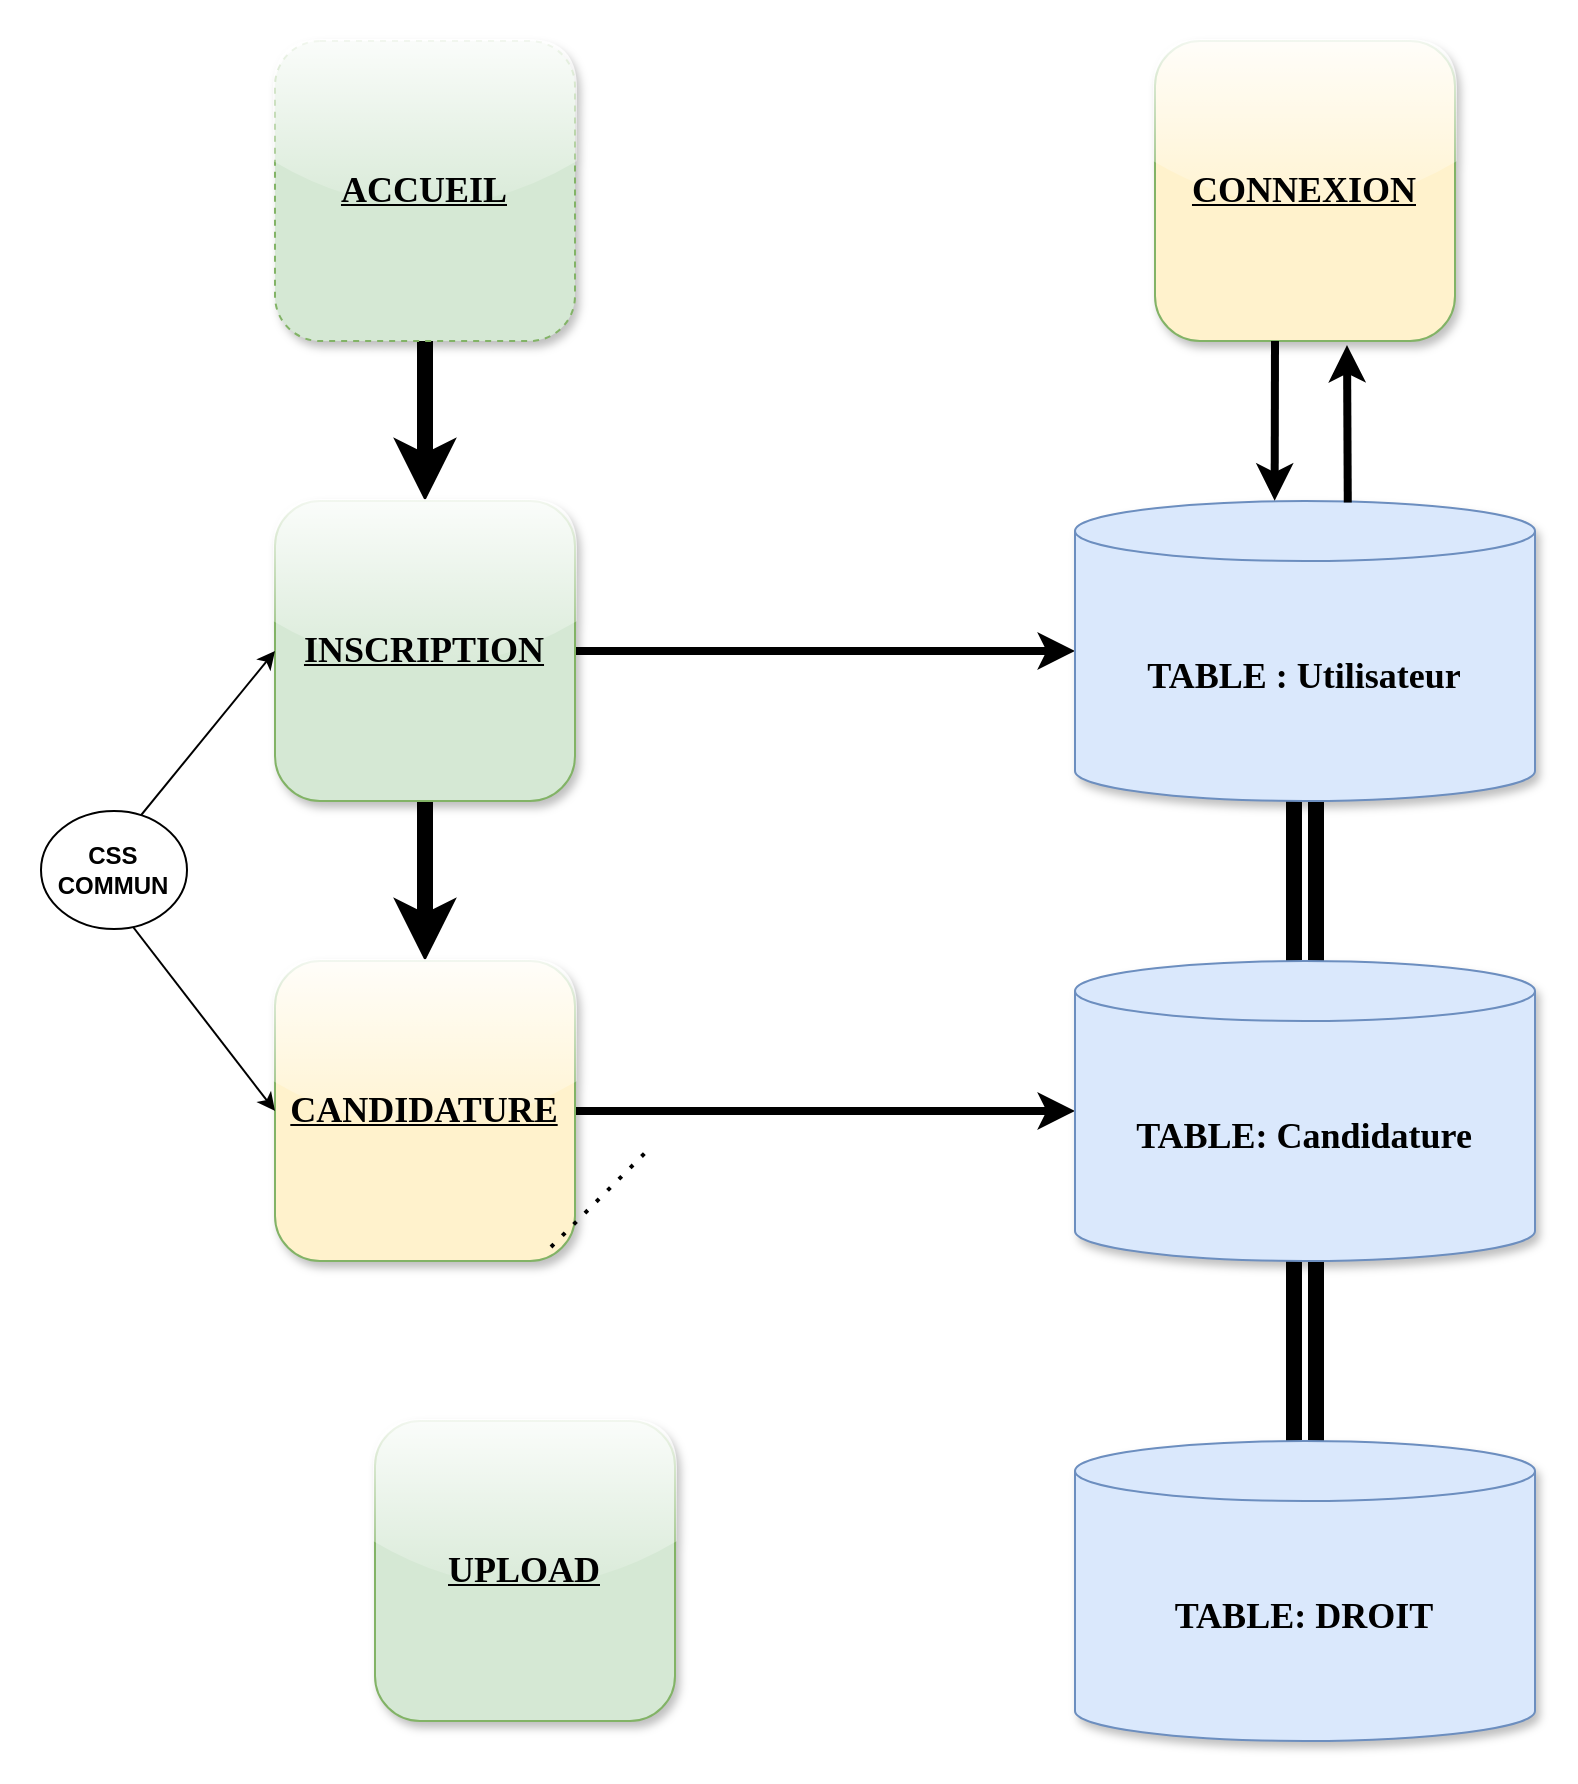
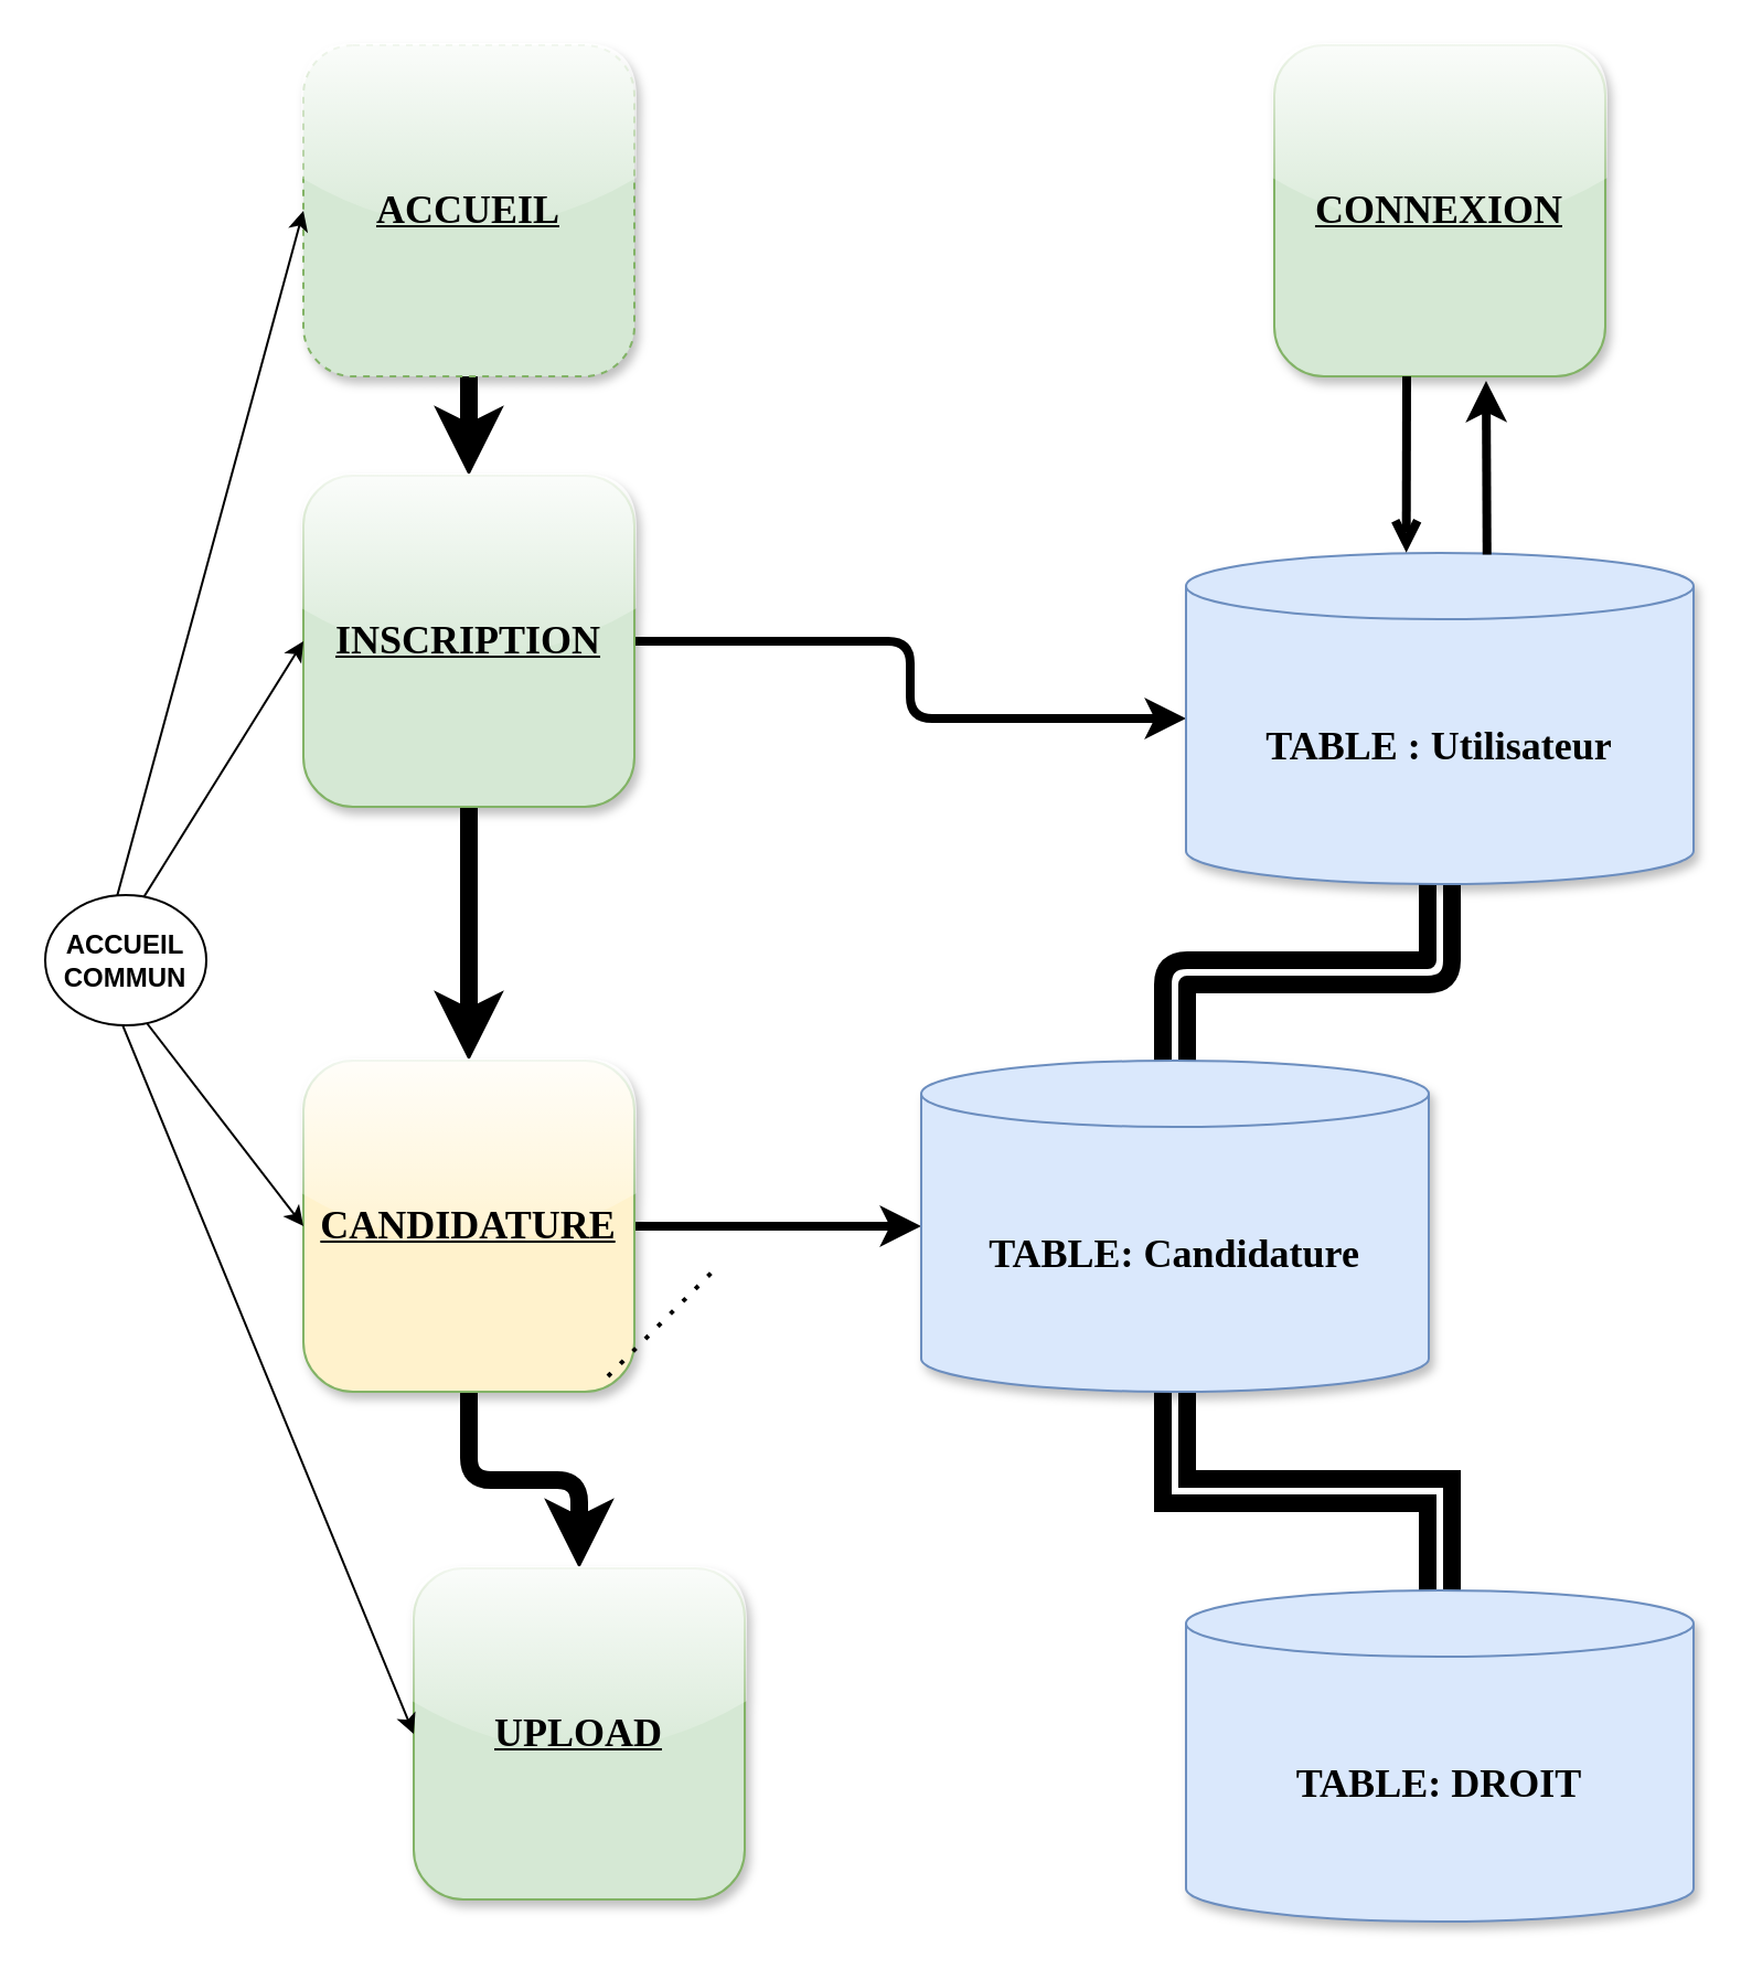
- <mxCell id="15" value="&lt;font face=&quot;Times New Roman&quot; color=&quot;#000000&quot;&gt;&lt;span style=&quot;font-size: 18px&quot;&gt;&lt;u&gt;CONNEXION&lt;/u&gt;&lt;/span&gt;&lt;/font&gt;" style="whiteSpace=wrap;html=1;aspect=fixed;strokeColor=#82b366;shadow=1;strokeWidth=1;glass=1;fontStyle=1;fillColor=#fff2cc;rounded=1;" parent="1" vertex="1"><mxGeometry x="577" y="20" width="150" height="150" as="geometry" /></mxCell>
+ <mxCell id="15" value="&lt;font face=&quot;Times New Roman&quot; color=&quot;#000000&quot;&gt;&lt;span style=&quot;font-size: 18px&quot;&gt;&lt;u&gt;CONNEXION&lt;/u&gt;&lt;/span&gt;&lt;/font&gt;" style="whiteSpace=wrap;html=1;aspect=fixed;strokeColor=#82b366;shadow=1;strokeWidth=1;glass=1;fontStyle=1;fillColor=#d5e8d4;rounded=1;" parent="1" vertex="1"><mxGeometry x="577" y="20" width="150" height="150" as="geometry" /></mxCell>
- <mxCell id="17" value="" style="endArrow=classic;html=1;fontFamily=Times New Roman;fontSize=18;strokeWidth=4;exitX=0.4;exitY=1;exitDx=0;exitDy=0;exitPerimeter=0;entryX=0.434;entryY=-0.001;entryDx=0;entryDy=0;entryPerimeter=0;" parent="1" source="15" target="12" edge="1"><mxGeometry width="50" height="50" relative="1" as="geometry"><mxPoint x="537" y="300" as="sourcePoint" /><mxPoint x="587" y="250" as="targetPoint" /></mxGeometry></mxCell>
+ <mxCell id="17" value="" style="endArrow=open;html=1;fontFamily=Times New Roman;fontSize=18;strokeWidth=4;exitX=0.4;exitY=1;exitDx=0;exitDy=0;exitPerimeter=0;entryX=0.434;entryY=-0.001;entryDx=0;entryDy=0;entryPerimeter=0;" parent="1" source="15" target="12" edge="1"><mxGeometry width="50" height="50" relative="1" as="geometry"><mxPoint x="537" y="300" as="sourcePoint" /><mxPoint x="587" y="250" as="targetPoint" /></mxGeometry></mxCell>
- <mxCell id="6" value="&lt;font face=&quot;Times New Roman&quot; style=&quot;font-size: 18px&quot; color=&quot;#000000&quot;&gt;&lt;u&gt;INSCRIPTION&lt;/u&gt;&lt;/font&gt;" style="whiteSpace=wrap;html=1;aspect=fixed;strokeColor=#82b366;shadow=1;strokeWidth=1;glass=1;fontStyle=1;fillColor=#d5e8d4;rounded=1;" parent="1" vertex="1"><mxGeometry x="137" y="250" width="150" height="150" as="geometry" /></mxCell>
+ <mxCell id="6" value="&lt;font face=&quot;Times New Roman&quot; style=&quot;font-size: 18px&quot; color=&quot;#000000&quot;&gt;&lt;u&gt;INSCRIPTION&lt;/u&gt;&lt;/font&gt;" style="whiteSpace=wrap;html=1;aspect=fixed;strokeColor=#82b366;shadow=1;strokeWidth=1;glass=1;fontStyle=1;fillColor=#d5e8d4;rounded=1;" parent="1" vertex="1"><mxGeometry x="137" y="215" width="150" height="150" as="geometry" /></mxCell>
- <mxCell id="21" value="&lt;b&gt;CSS&lt;br&gt;COMMUN&lt;/b&gt;" style="ellipse;whiteSpace=wrap;html=1;" parent="1" vertex="1"><mxGeometry x="20" y="405" width="73" height="59" as="geometry" /></mxCell>
+ <mxCell id="21" value="&lt;b&gt;ACCUEIL&lt;br&gt;COMMUN&lt;/b&gt;" style="ellipse;whiteSpace=wrap;html=1;" parent="1" vertex="1"><mxGeometry x="20" y="405" width="73" height="59" as="geometry" /></mxCell>
- <mxCell id="14" value="&lt;b&gt;&lt;font color=&quot;#000000&quot;&gt;TABLE: Candidature&lt;/font&gt;&lt;/b&gt;" style="shape=cylinder3;whiteSpace=wrap;html=1;boundedLbl=1;backgroundOutline=1;size=15;shadow=1;glass=1;fontFamily=Times New Roman;fontSize=18;strokeColor=#6c8ebf;strokeWidth=1;fillColor=#dae8fc;rounded=1;" parent="1" vertex="1"><mxGeometry x="537" y="480" width="230" height="150" as="geometry" /></mxCell>
+ <mxCell id="14" value="&lt;b&gt;&lt;font color=&quot;#000000&quot;&gt;TABLE: Candidature&lt;/font&gt;&lt;/b&gt;" style="shape=cylinder3;whiteSpace=wrap;html=1;boundedLbl=1;backgroundOutline=1;size=15;shadow=1;glass=1;fontFamily=Times New Roman;fontSize=18;strokeColor=#6c8ebf;strokeWidth=1;fillColor=#dae8fc;rounded=1;" parent="1" vertex="1"><mxGeometry x="417" y="480" width="230" height="150" as="geometry" /></mxCell>
+ <mxCell id="18" value="" style="endArrow=classic;startArrow=classic;html=1;rounded=0;exitX=0;exitY=0.5;exitDx=0;exitDy=0;entryX=0;entryY=0.5;entryDx=0;entryDy=0;" parent="1" source="10" target="3" edge="1"><mxGeometry width="50" height="50" relative="1" as="geometry"><mxPoint x="258" y="465" as="sourcePoint" /><mxPoint x="308" y="415" as="targetPoint" /><Array as="points"><mxPoint x="44" y="437" /></Array></mxGeometry></mxCell>
+ <mxCell id="7" value="" style="edgeStyle=orthogonalEdgeStyle;orthogonalLoop=1;jettySize=auto;html=1;fontFamily=Times New Roman;fontSize=24;strokeWidth=8;" parent="1" source="9" target="10" edge="1"><mxGeometry relative="1" as="geometry" /></mxCell>
